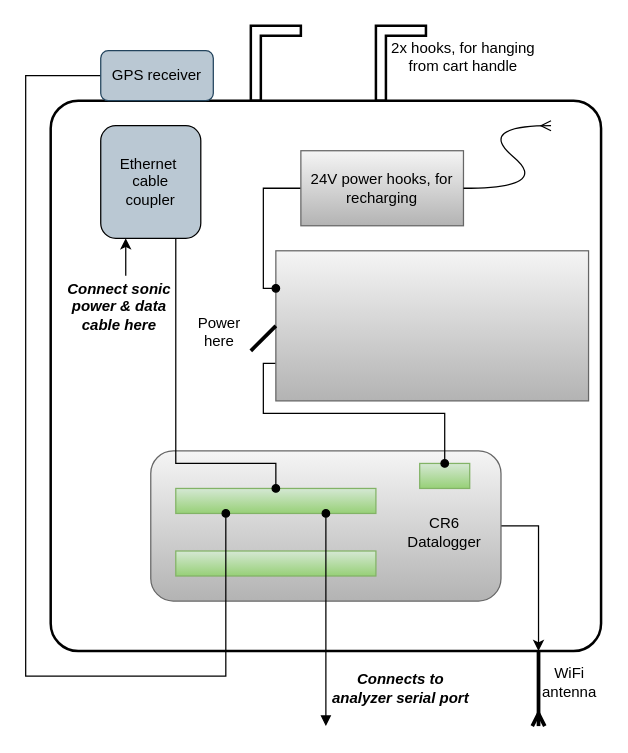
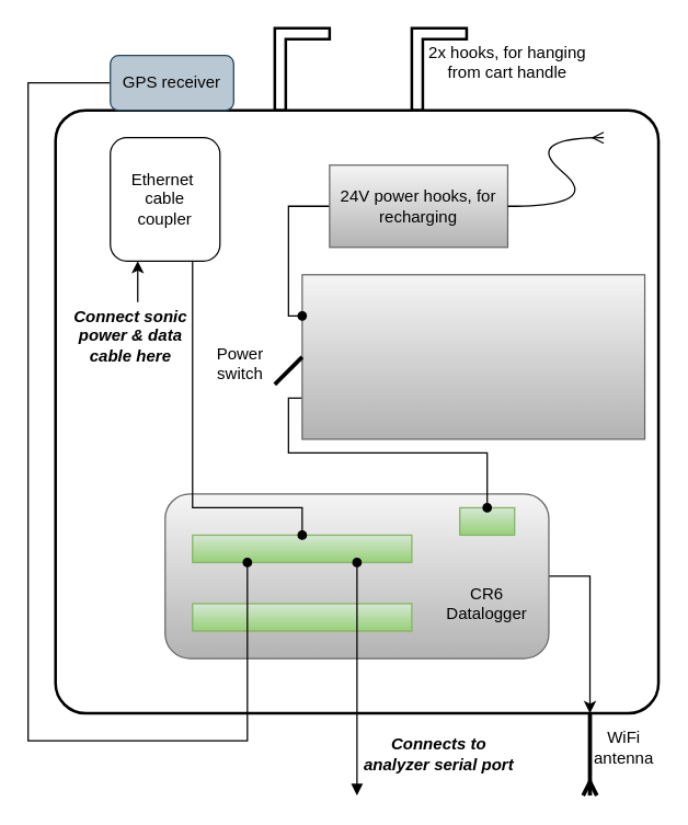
- <mxCell id="14" value="Ethernet&amp;nbsp;&lt;br&gt;cable&lt;br&gt;coupler&lt;br&gt;" style="rounded=1;whiteSpace=wrap;html=1;fillColor=#bac8d3;" vertex="1" parent="1"><mxGeometry x="80" y="100" width="80" height="90" as="geometry" /></mxCell>
+ <mxCell id="14" value="Ethernet&amp;nbsp;&lt;br&gt;cable&lt;br&gt;coupler&lt;br&gt;" style="rounded=1;whiteSpace=wrap;html=1;" vertex="1" parent="1"><mxGeometry x="80" y="100" width="80" height="90" as="geometry" /></mxCell>
- <mxCell id="28" value="Power here" style="text;html=1;strokeColor=none;fillColor=none;align=center;verticalAlign=middle;whiteSpace=wrap;rounded=0;" vertex="1" parent="1"><mxGeometry x="150" y="250" width="50" height="30" as="geometry" /></mxCell>
+ <mxCell id="28" value="Power switch" style="text;html=1;strokeColor=none;fillColor=none;align=center;verticalAlign=middle;whiteSpace=wrap;rounded=0;" vertex="1" parent="1"><mxGeometry x="150" y="250" width="50" height="30" as="geometry" /></mxCell>
- <mxCell id="8" value="CR6&lt;br&gt;Datalogger&lt;br&gt;" style="text;html=1;strokeColor=none;fillColor=none;align=center;verticalAlign=middle;whiteSpace=wrap;rounded=0;" vertex="1" parent="1"><mxGeometry x="320" y="400" width="70" height="50" as="geometry" /></mxCell>
+ <mxCell id="8" value="CR6&lt;br&gt;Datalogger&lt;br&gt;" style="text;html=1;strokeColor=none;fillColor=none;align=center;verticalAlign=middle;whiteSpace=wrap;rounded=0;" vertex="1" parent="1"><mxGeometry x="320" y="415" width="70" height="50" as="geometry" /></mxCell>
